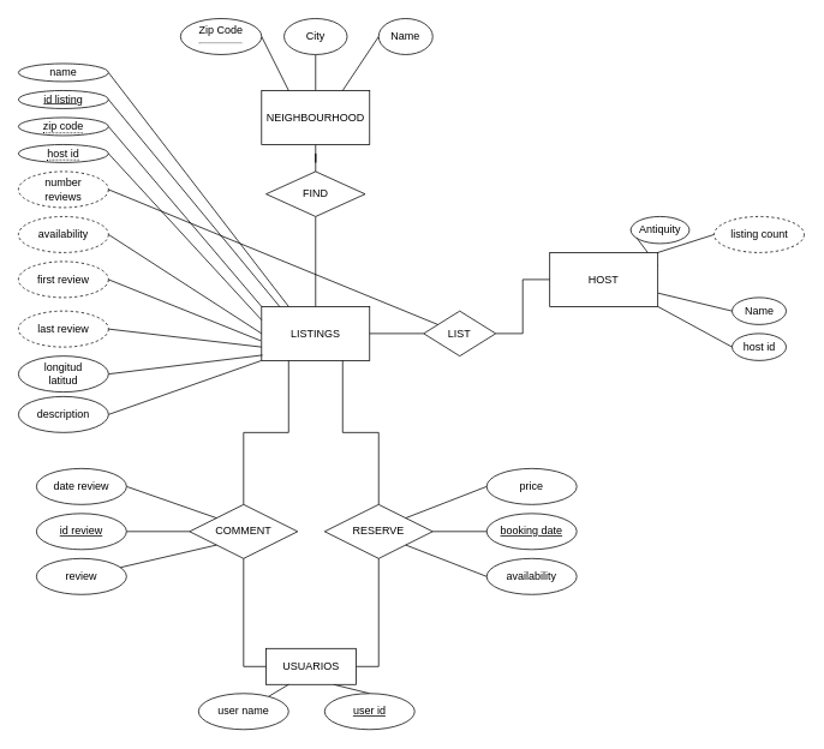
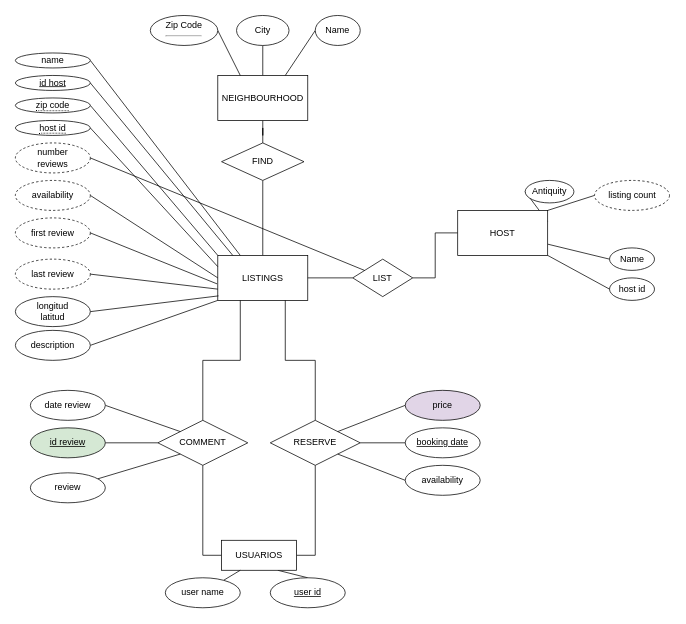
- <mxCell id="51" value="id listing" style="ellipse;whiteSpace=wrap;html=1;align=center;fontStyle=4;" parent="1" vertex="1"><mxGeometry x="20" y="100" width="100" height="20" as="geometry" /></mxCell>
+ <mxCell id="51" value="id host" style="ellipse;whiteSpace=wrap;html=1;align=center;fontStyle=4;" parent="1" vertex="1"><mxGeometry x="20" y="100" width="100" height="20" as="geometry" /></mxCell>
- <mxCell id="43" value="price" style="ellipse;whiteSpace=wrap;html=1;align=center;" parent="1" vertex="1"><mxGeometry x="540" y="520" width="100" height="40" as="geometry" /></mxCell>
+ <mxCell id="43" value="price" style="ellipse;whiteSpace=wrap;html=1;align=center;fillColor=#e1d5e7;" parent="1" vertex="1"><mxGeometry x="540" y="520" width="100" height="40" as="geometry" /></mxCell>
- <mxCell id="40" value="id review" style="ellipse;whiteSpace=wrap;html=1;align=center;fontStyle=4;" parent="1" vertex="1"><mxGeometry x="40" y="570" width="100" height="40" as="geometry" /></mxCell>
+ <mxCell id="40" value="id review" style="ellipse;whiteSpace=wrap;html=1;align=center;fontStyle=4;fillColor=#d5e8d4;" parent="1" vertex="1"><mxGeometry x="40" y="570" width="100" height="40" as="geometry" /></mxCell>
- <mxCell id="38" value="review" style="ellipse;whiteSpace=wrap;html=1;align=center;" parent="1" vertex="1"><mxGeometry x="40" y="620" width="100" height="40" as="geometry" /></mxCell>
+ <mxCell id="38" value="review" style="ellipse;whiteSpace=wrap;html=1;align=center;" parent="1" vertex="1"><mxGeometry x="40" y="630" width="100" height="40" as="geometry" /></mxCell>
